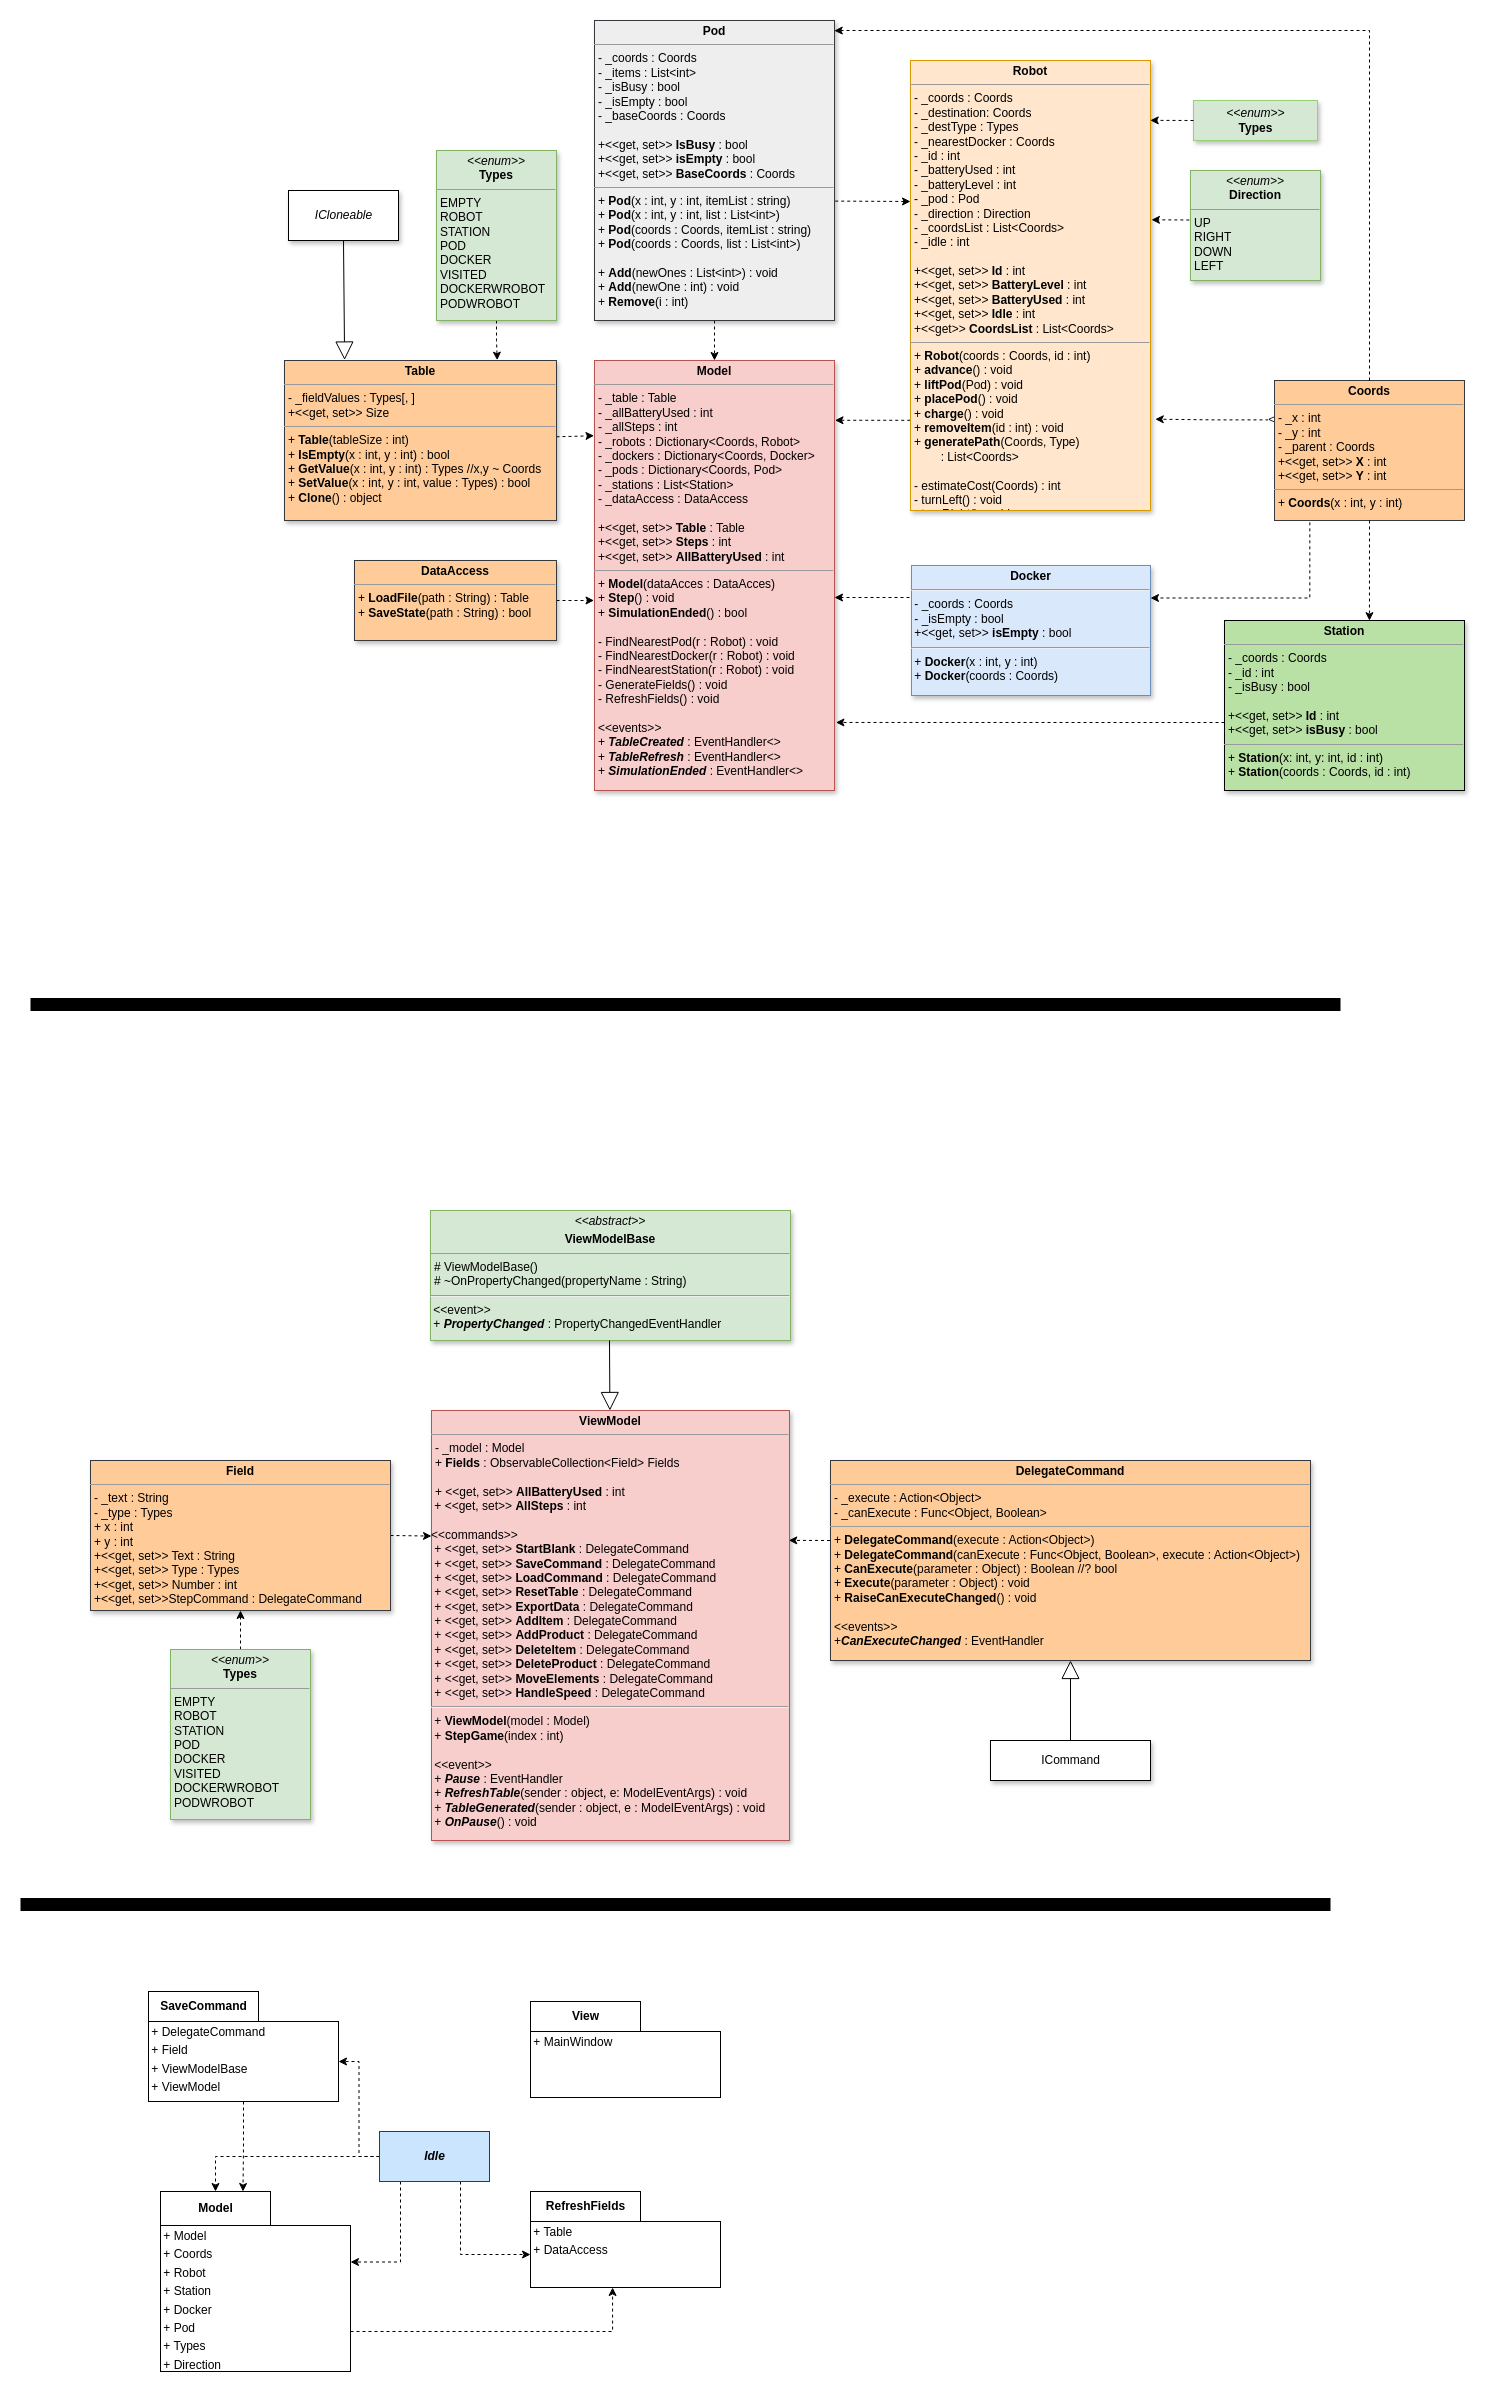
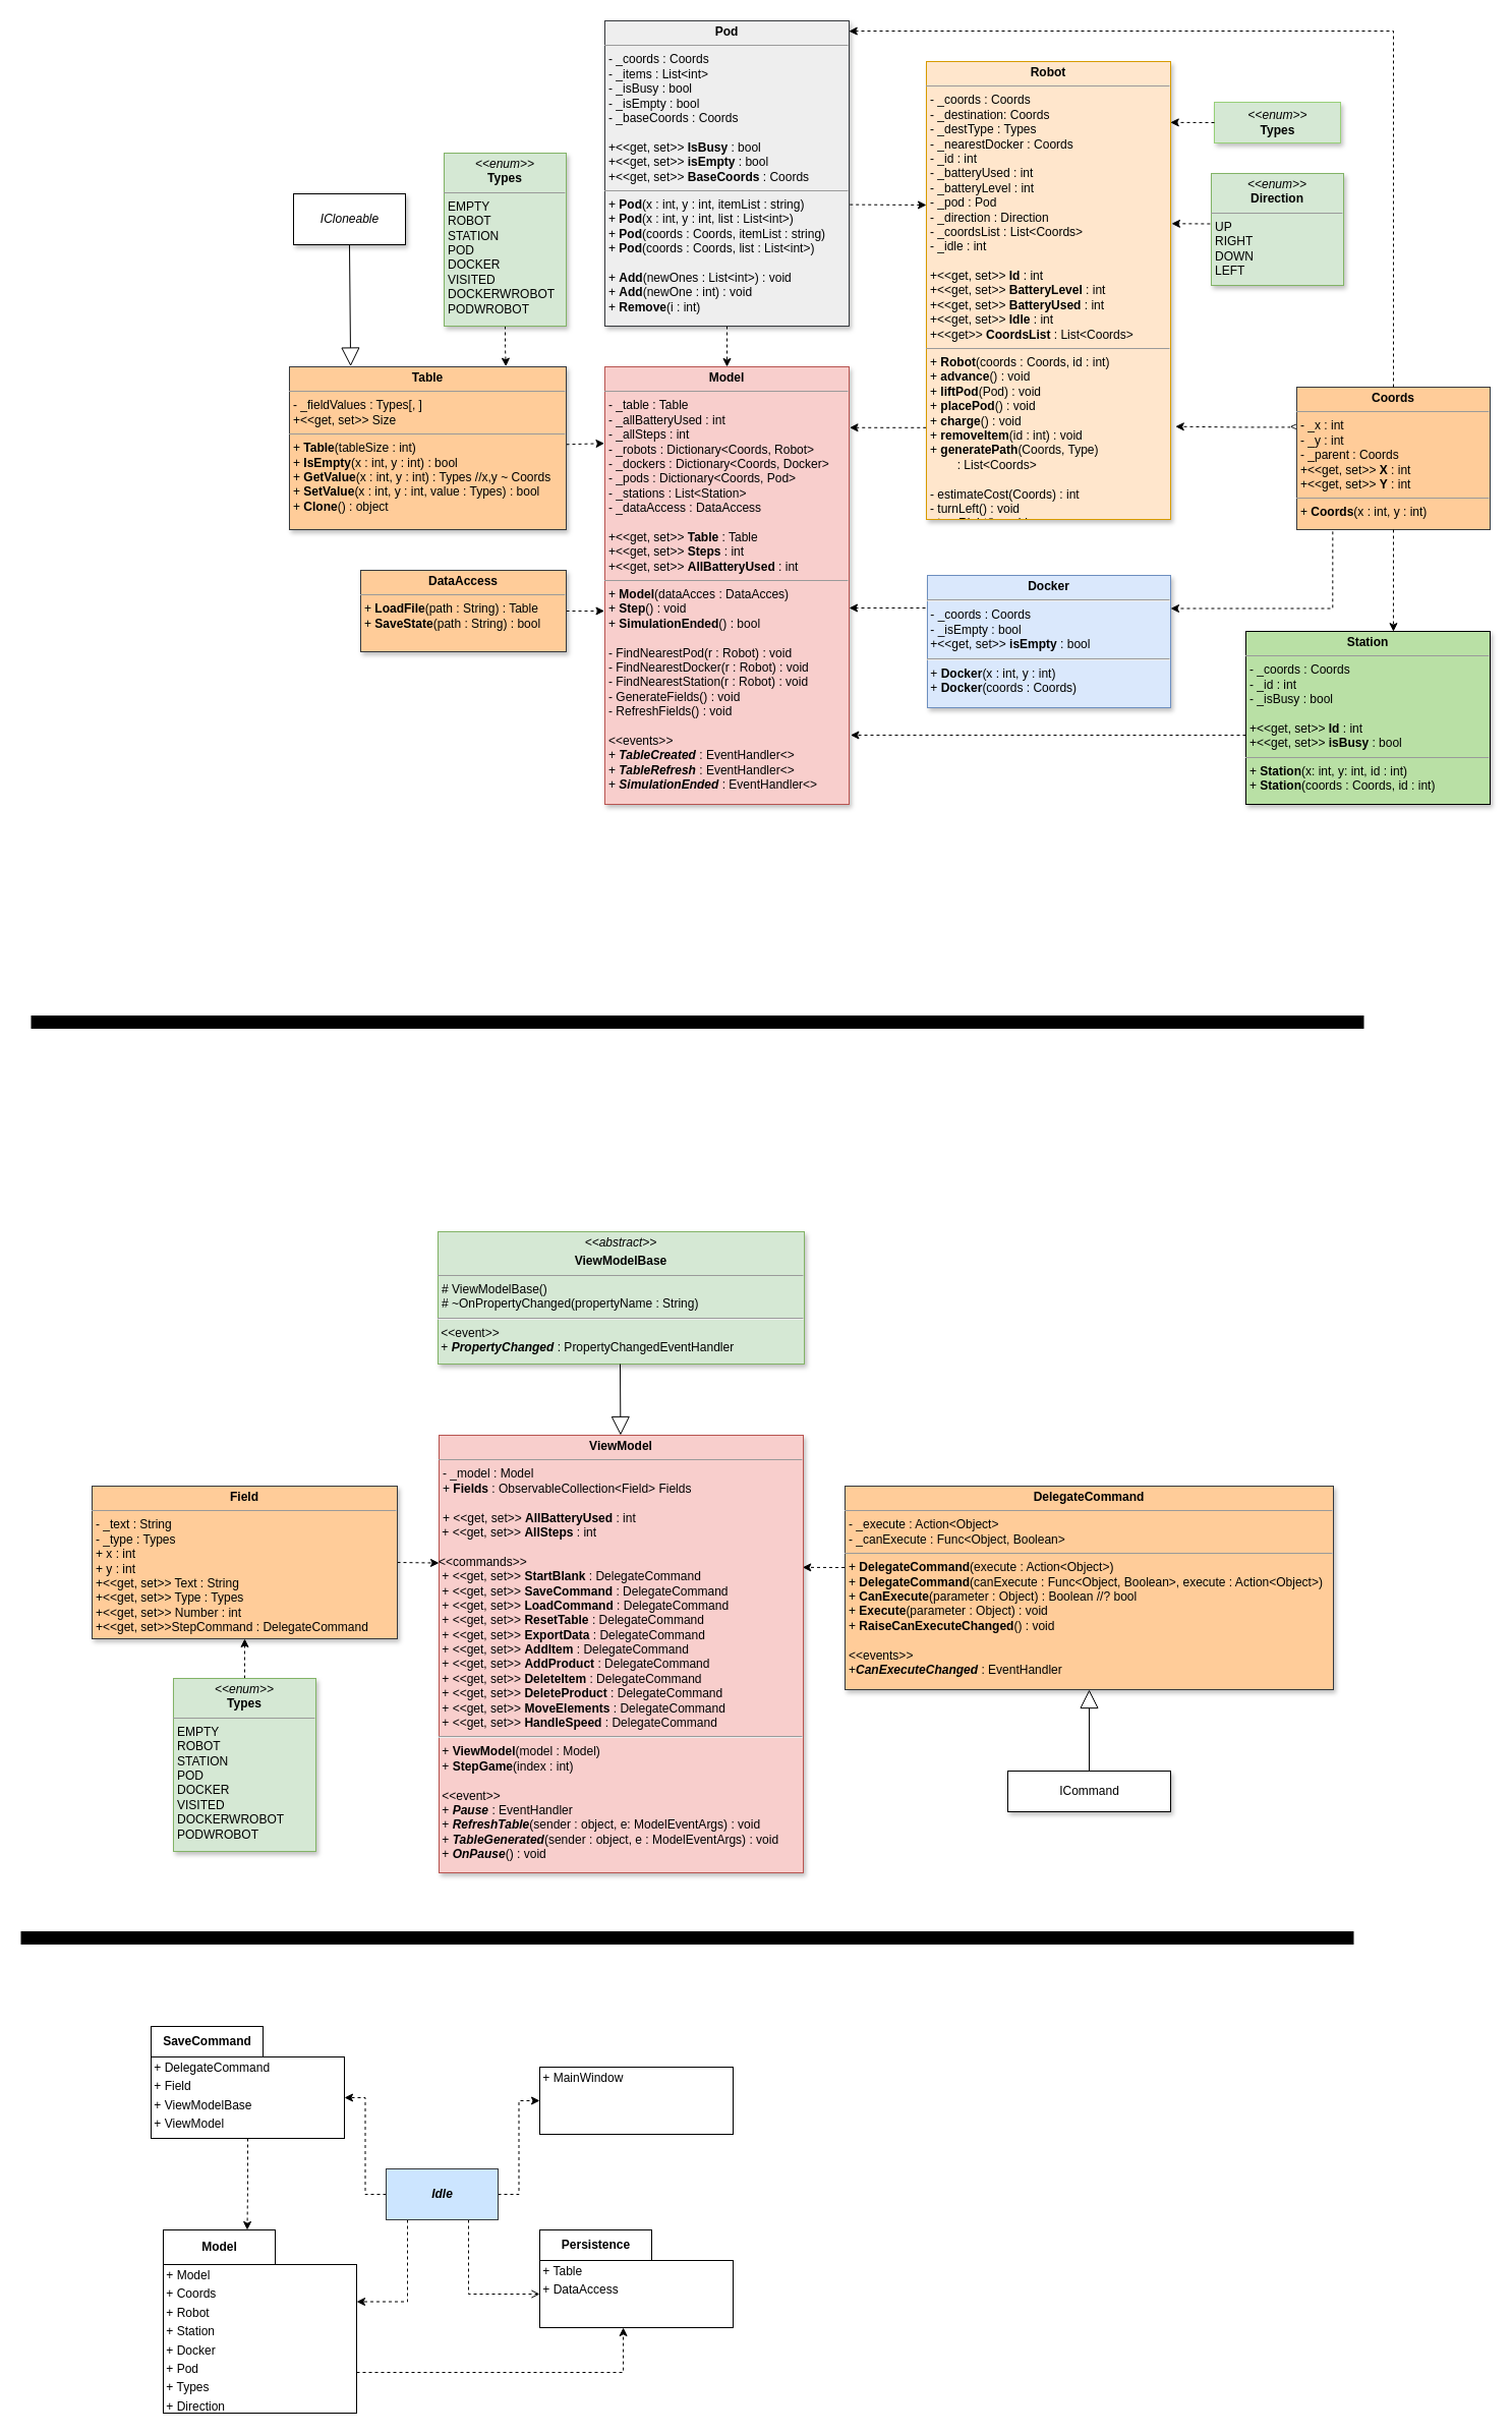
- <mxCell id="49" value="&lt;b&gt;View&lt;/b&gt;" style="html=1;" parent="47" vertex="1"><mxGeometry width="110" height="30" as="geometry" /></mxCell>
- <mxCell id="39" style="edgeStyle=orthogonalEdgeStyle;rounded=0;orthogonalLoop=1;jettySize=auto;html=1;dashed=1;" parent="1" source="43" target="55" edge="1"><mxGeometry relative="1" as="geometry" /></mxCell>
+ <mxCell id="39" style="edgeStyle=orthogonalEdgeStyle;rounded=0;orthogonalLoop=1;jettySize=auto;html=1;entryX=0;entryY=0.5;entryDx=0;entryDy=0;dashed=1;" parent="1" source="43" target="48" edge="1"><mxGeometry relative="1" as="geometry" /></mxCell>
- <mxCell id="52" value="&lt;b&gt;RefreshFields&lt;/b&gt;" style="html=1;" parent="50" vertex="1"><mxGeometry width="110" height="30" as="geometry" /></mxCell>
+ <mxCell id="52" value="&lt;b&gt;Persistence&lt;/b&gt;" style="html=1;" parent="50" vertex="1"><mxGeometry width="110" height="30" as="geometry" /></mxCell>
- <mxCell id="42" style="edgeStyle=orthogonalEdgeStyle;rounded=0;orthogonalLoop=1;jettySize=auto;html=1;entryX=0;entryY=0.5;entryDx=0;entryDy=0;dashed=1;" parent="1" source="43" target="51" edge="1"><mxGeometry relative="1" as="geometry"><Array as="points"><mxPoint x="460" y="2254" /></Array></mxGeometry></mxCell>
+ <mxCell id="42" style="edgeStyle=orthogonalEdgeStyle;rounded=0;orthogonalLoop=1;jettySize=auto;html=1;entryX=0;entryY=0.5;entryDx=0;entryDy=0;dashed=1;endArrow=open;" parent="1" source="43" target="51" edge="1"><mxGeometry relative="1" as="geometry"><Array as="points"><mxPoint x="460" y="2254" /></Array></mxGeometry></mxCell>
